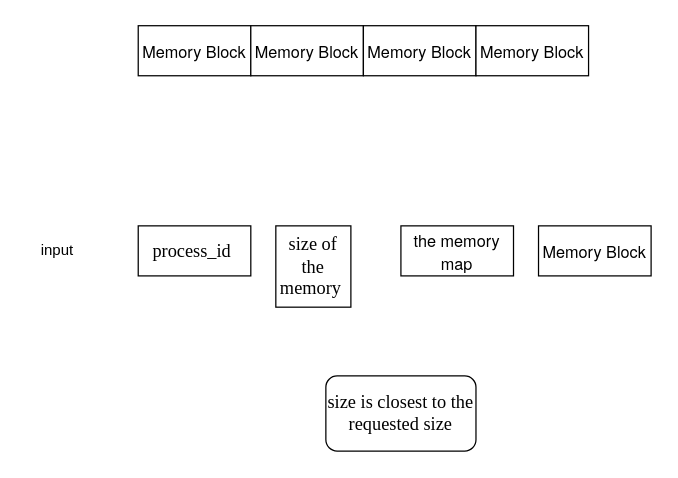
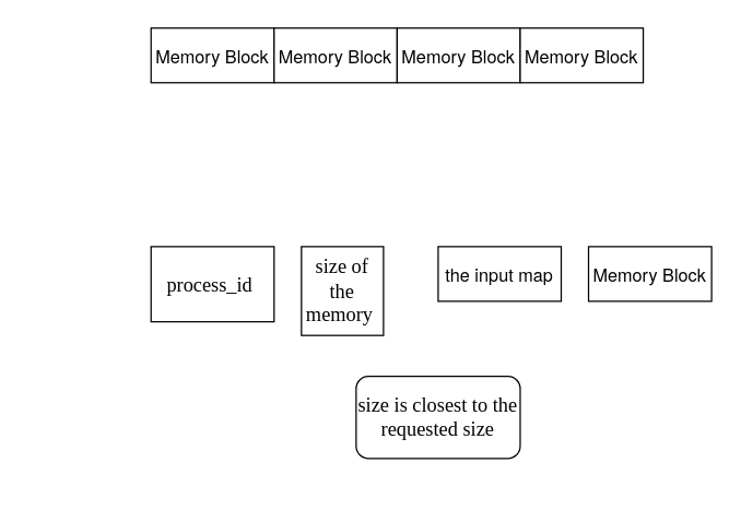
- <mxCell id="10" value="input" style="text;html=1;align=center;verticalAlign=middle;resizable=0;points=[];autosize=1;strokeColor=none;fillColor=none;" vertex="1" parent="1"><mxGeometry x="20" y="185" width="50" height="30" as="geometry" /></mxCell>
- <mxCell id="2" value="&lt;span style=&quot;font-family: ArialMT; font-size: 11pt; background-color: rgb(255, 255, 255);&quot;&gt;process_id&amp;nbsp;&lt;br&gt;&lt;/span&gt;" style="rounded=0;whiteSpace=wrap;html=1;" vertex="1" parent="1"><mxGeometry x="110" y="180" width="90" height="40" as="geometry" /></mxCell>
+ <mxCell id="2" value="&lt;span style=&quot;font-family: ArialMT; font-size: 11pt; background-color: rgb(255, 255, 255);&quot;&gt;process_id&amp;nbsp;&lt;br&gt;&lt;/span&gt;" style="rounded=0;whiteSpace=wrap;html=1;" vertex="1" parent="1"><mxGeometry x="110" y="180" width="90" height="55" as="geometry" /></mxCell>
- <mxCell id="4" value="&lt;p style=&quot;margin: 0px; font-variant-numeric: normal; font-variant-east-asian: normal; font-stretch: normal; font-size: 13px; line-height: normal; font-family: &amp;quot;Helvetica Neue&amp;quot;;&quot; class=&quot;p1&quot;&gt;the memory map&lt;/p&gt;" style="rounded=0;whiteSpace=wrap;html=1;align=center;" vertex="1" parent="1"><mxGeometry x="320" y="180" width="90" height="40" as="geometry" /></mxCell>
+ <mxCell id="4" value="&lt;p style=&quot;margin: 0px; font-variant-numeric: normal; font-variant-east-asian: normal; font-stretch: normal; font-size: 13px; line-height: normal; font-family: &amp;quot;Helvetica Neue&amp;quot;;&quot; class=&quot;p1&quot;&gt;the input map&lt;/p&gt;" style="rounded=0;whiteSpace=wrap;html=1;align=center;" vertex="1" parent="1"><mxGeometry x="320" y="180" width="90" height="40" as="geometry" /></mxCell>
- <mxCell id="11" value="&lt;span style=&quot;font-family: ArialMT; font-size: 11pt; background-color: rgb(255, 255, 255);&quot;&gt;size is closest to the requested size&lt;br&gt;&lt;/span&gt;" style="rounded=1;whiteSpace=wrap;html=1;" vertex="1" parent="1"><mxGeometry x="260" y="300" width="120" height="60" as="geometry" /></mxCell>
+ <mxCell id="11" value="&lt;span style=&quot;font-family: ArialMT; font-size: 11pt; background-color: rgb(255, 255, 255);&quot;&gt;size is closest to the requested size&lt;br&gt;&lt;/span&gt;" style="rounded=1;whiteSpace=wrap;html=1;" vertex="1" parent="1"><mxGeometry x="260" y="275" width="120" height="60" as="geometry" /></mxCell>
